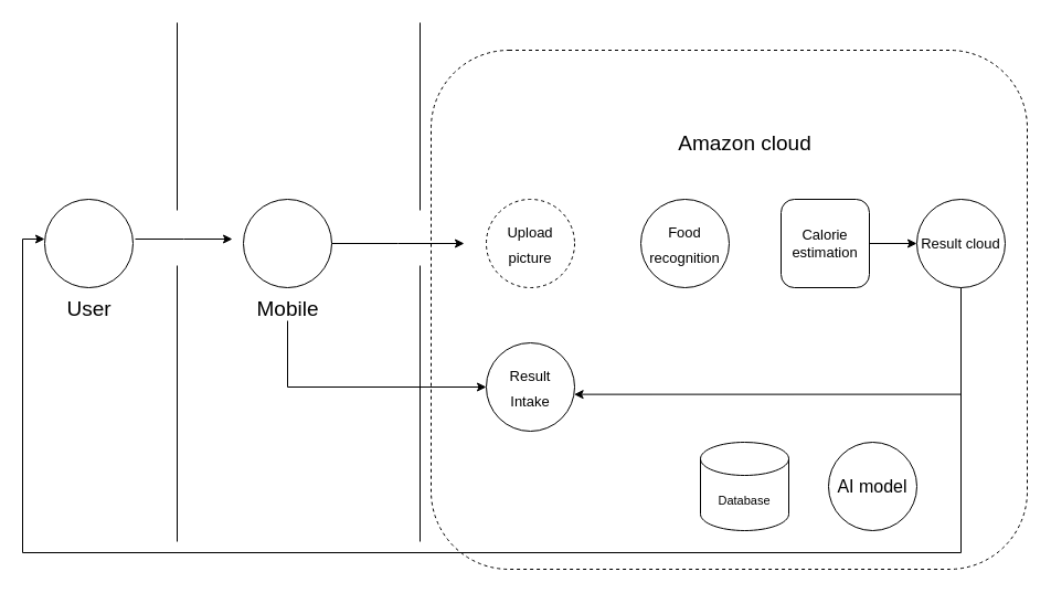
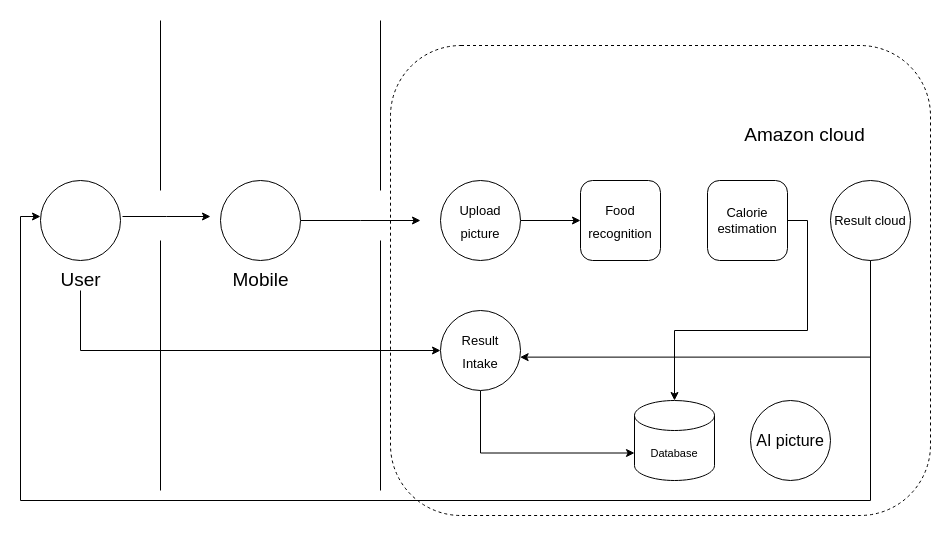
- <mxCell id="16" value="&lt;span style=&quot;font-size: 19px&quot;&gt;Amazon cloud&lt;/span&gt;" style="text;html=1;align=center;verticalAlign=middle;resizable=0;points=[];autosize=1;strokeColor=none;fillColor=none;" vertex="1" parent="1"><mxGeometry x="604" y="120" width="140" height="20" as="geometry" /></mxCell>
+ <mxCell id="16" value="&lt;span style=&quot;font-size: 19px&quot;&gt;Amazon cloud&lt;/span&gt;" style="text;html=1;align=center;verticalAlign=middle;resizable=0;points=[];autosize=1;strokeColor=none;fillColor=none;" vertex="1" parent="1"><mxGeometry x="734" y="125" width="140" height="20" as="geometry" /></mxCell>
- <mxCell id="22" value="&lt;span style=&quot;font-size: 13px&quot;&gt;Upload picture&lt;/span&gt;" style="ellipse;whiteSpace=wrap;html=1;aspect=fixed;fontSize=19;dashed=1;" vertex="1" parent="1"><mxGeometry x="440" y="180" width="80" height="80" as="geometry" /></mxCell>
+ <mxCell id="22" value="&lt;span style=&quot;font-size: 13px&quot;&gt;Upload picture&lt;/span&gt;" style="ellipse;whiteSpace=wrap;html=1;aspect=fixed;fontSize=19;" vertex="1" parent="1"><mxGeometry x="440" y="180" width="80" height="80" as="geometry" /></mxCell>
+ <mxCell id="21" style="edgeStyle=orthogonalEdgeStyle;rounded=0;orthogonalLoop=1;jettySize=auto;html=1;exitX=1;exitY=0.5;exitDx=0;exitDy=0;entryX=0;entryY=0.5;entryDx=0;entryDy=0;fontSize=11;" edge="1" parent="1" source="22" target="18"><mxGeometry relative="1" as="geometry" /></mxCell>
- <mxCell id="18" value="&lt;font style=&quot;font-size: 13px&quot;&gt;Food recognition&lt;/font&gt;" style="ellipse;whiteSpace=wrap;html=1;aspect=fixed;fontSize=19;" vertex="1" parent="1"><mxGeometry x="580" y="180" width="80" height="80" as="geometry" /></mxCell>
+ <mxCell id="18" value="&lt;font style=&quot;font-size: 13px&quot;&gt;Food recognition&lt;/font&gt;" style="whiteSpace=wrap;html=1;aspect=fixed;fontSize=19;rounded=1;" vertex="1" parent="1"><mxGeometry x="580" y="180" width="80" height="80" as="geometry" /></mxCell>
- <mxCell id="19" style="edgeStyle=orthogonalEdgeStyle;rounded=0;orthogonalLoop=1;jettySize=auto;html=1;exitX=1;exitY=0.5;exitDx=0;exitDy=0;entryX=0;entryY=0.5;entryDx=0;entryDy=0;fontSize=11;" edge="1" parent="1" source="20" target="25"><mxGeometry relative="1" as="geometry" /></mxCell>
+ <mxCell id="19" style="edgeStyle=orthogonalEdgeStyle;rounded=0;orthogonalLoop=1;jettySize=auto;html=1;exitX=1;exitY=0.5;exitDx=0;exitDy=0;fontSize=11;" edge="1" parent="1" source="20" target="28"><mxGeometry relative="1" as="geometry" /></mxCell>
- <mxCell id="12" style="edgeStyle=orthogonalEdgeStyle;rounded=0;orthogonalLoop=1;jettySize=auto;html=1;entryX=0;entryY=0.5;entryDx=0;entryDy=0;fontSize=11;" edge="1" parent="1" source="13" target="27"><mxGeometry relative="1" as="geometry"><Array as="points"><mxPoint x="260" y="350" /></Array></mxGeometry></mxCell>
+ <mxCell id="5" style="edgeStyle=orthogonalEdgeStyle;rounded=0;orthogonalLoop=1;jettySize=auto;html=1;entryX=0;entryY=0.5;entryDx=0;entryDy=0;fontSize=11;" edge="1" parent="1" source="6" target="27"><mxGeometry relative="1" as="geometry"><Array as="points"><mxPoint x="80" y="350" /></Array></mxGeometry></mxCell>
- <mxCell id="30" value="AI model" style="ellipse;whiteSpace=wrap;html=1;aspect=fixed;fontSize=16;fillColor=none;" vertex="1" parent="1"><mxGeometry x="750" y="400" width="80" height="80" as="geometry" /></mxCell>
+ <mxCell id="30" value="AI picture" style="ellipse;whiteSpace=wrap;html=1;aspect=fixed;fontSize=16;fillColor=none;" vertex="1" parent="1"><mxGeometry x="750" y="400" width="80" height="80" as="geometry" /></mxCell>
+ <mxCell id="26" style="edgeStyle=orthogonalEdgeStyle;rounded=0;orthogonalLoop=1;jettySize=auto;html=1;exitX=0.5;exitY=1;exitDx=0;exitDy=0;entryX=0;entryY=0;entryDx=0;entryDy=52.5;entryPerimeter=0;fontSize=11;" edge="1" parent="1" source="27" target="28"><mxGeometry relative="1" as="geometry" /></mxCell>
